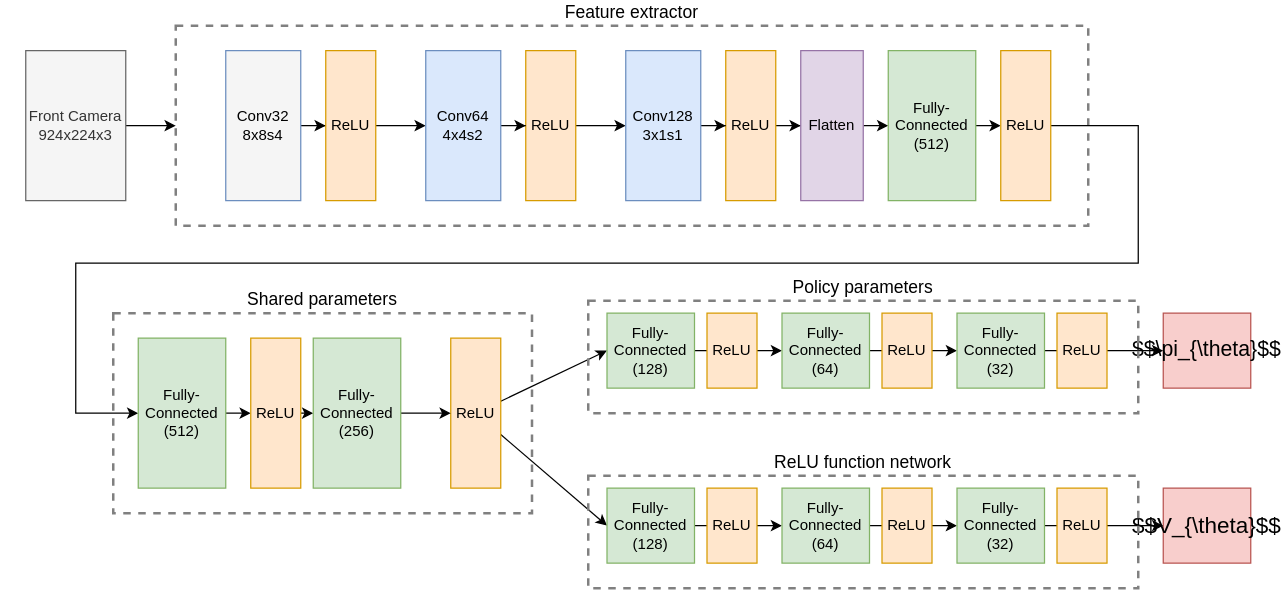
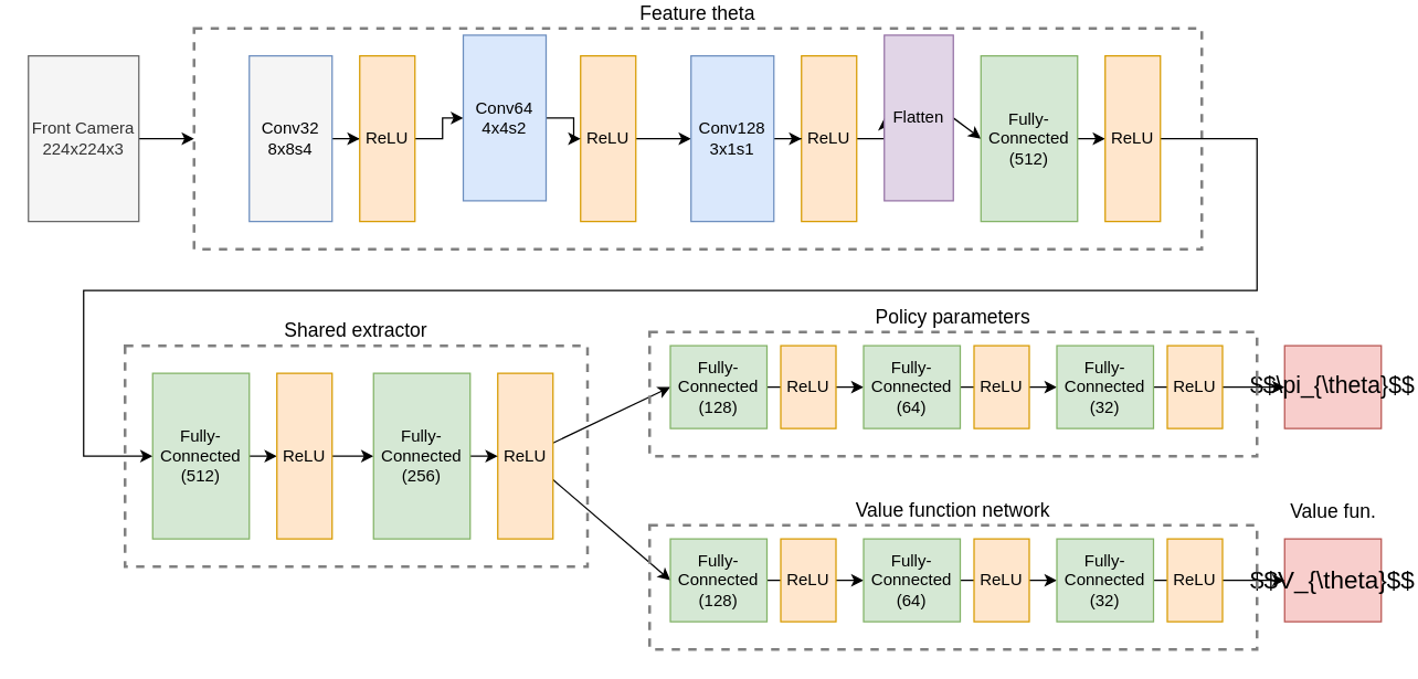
- <mxCell id="2" value="Feature extractor" style="rounded=0;whiteSpace=wrap;html=1;fontSize=14;fillColor=none;dashed=1;labelPosition=center;verticalLabelPosition=top;align=center;verticalAlign=bottom;strokeWidth=2;strokeColor=#808080;fontFamily=Helvetica;" vertex="1" parent="1"><mxGeometry x="140" y="20" width="730" height="160" as="geometry" /></mxCell>
+ <mxCell id="2" value="Feature theta" style="rounded=0;whiteSpace=wrap;html=1;fontSize=14;fillColor=none;dashed=1;labelPosition=center;verticalLabelPosition=top;align=center;verticalAlign=bottom;strokeWidth=2;strokeColor=#808080;fontFamily=Helvetica;" vertex="1" parent="1"><mxGeometry x="140" y="20" width="730" height="160" as="geometry" /></mxCell>
- <mxCell id="4" value="&lt;div&gt;Front Camera&lt;/div&gt;&lt;div&gt;924x224x3&lt;br&gt;&lt;/div&gt;" style="rounded=0;whiteSpace=wrap;html=1;direction=south;fillColor=#f5f5f5;strokeColor=#666666;fontColor=#333333;fontFamily=Helvetica;" vertex="1" parent="1"><mxGeometry x="20" y="40" width="80" height="120" as="geometry" /></mxCell>
+ <mxCell id="4" value="&lt;div&gt;Front Camera&lt;/div&gt;&lt;div&gt;224x224x3&lt;br&gt;&lt;/div&gt;" style="rounded=0;whiteSpace=wrap;html=1;direction=south;fillColor=#f5f5f5;strokeColor=#666666;fontColor=#333333;fontFamily=Helvetica;" vertex="1" parent="1"><mxGeometry x="20" y="40" width="80" height="120" as="geometry" /></mxCell>
- <mxCell id="12" value="&lt;div&gt;Conv64&lt;/div&gt;&lt;div&gt;4x4s2&lt;br&gt;&lt;/div&gt;" style="whiteSpace=wrap;html=1;rounded=0;direction=south;fillColor=#dae8fc;strokeColor=#6c8ebf;fontFamily=Helvetica;" vertex="1" parent="1"><mxGeometry x="340" y="40" width="60" height="120" as="geometry" /></mxCell>
+ <mxCell id="12" value="&lt;div&gt;Conv64&lt;/div&gt;&lt;div&gt;4x4s2&lt;br&gt;&lt;/div&gt;" style="whiteSpace=wrap;html=1;rounded=0;direction=south;fillColor=#dae8fc;strokeColor=#6c8ebf;fontFamily=Helvetica;" vertex="1" parent="1"><mxGeometry x="335" y="25" width="60" height="120" as="geometry" /></mxCell>
- <mxCell id="18" value="&lt;div&gt;Flatten&lt;/div&gt;" style="whiteSpace=wrap;html=1;rounded=0;direction=south;fillColor=#e1d5e7;strokeColor=#9673a6;fontFamily=Helvetica;" vertex="1" parent="1"><mxGeometry x="640" y="40" width="50" height="120" as="geometry" /></mxCell>
+ <mxCell id="18" value="&lt;div&gt;Flatten&lt;/div&gt;" style="whiteSpace=wrap;html=1;rounded=0;direction=south;fillColor=#e1d5e7;strokeColor=#9673a6;fontFamily=Helvetica;" vertex="1" parent="1"><mxGeometry x="640" y="25" width="50" height="120" as="geometry" /></mxCell>
- <mxCell id="52" value="Shared parameters" style="rounded=0;whiteSpace=wrap;html=1;fontSize=14;fillColor=none;dashed=1;labelPosition=center;verticalLabelPosition=top;align=center;verticalAlign=bottom;strokeWidth=2;strokeColor=#808080;fontFamily=Helvetica;" vertex="1" parent="1"><mxGeometry x="90" y="250" width="335" height="160" as="geometry" /></mxCell>
+ <mxCell id="52" value="Shared extractor" style="rounded=0;whiteSpace=wrap;html=1;fontSize=14;fillColor=none;dashed=1;labelPosition=center;verticalLabelPosition=top;align=center;verticalAlign=bottom;strokeWidth=2;strokeColor=#808080;fontFamily=Helvetica;" vertex="1" parent="1"><mxGeometry x="90" y="250" width="335" height="160" as="geometry" /></mxCell>
- <mxCell id="33" value="&lt;div&gt;Fully-&lt;/div&gt;&lt;div&gt;Connected&lt;br&gt;&lt;/div&gt;&lt;div&gt;(256)&lt;br&gt;&lt;/div&gt;" style="whiteSpace=wrap;html=1;rounded=0;direction=south;fillColor=#d5e8d4;strokeColor=#82b366;fontFamily=Helvetica;" vertex="1" parent="1"><mxGeometry x="250" y="270" width="70" height="120" as="geometry" /></mxCell>
+ <mxCell id="33" value="&lt;div&gt;Fully-&lt;/div&gt;&lt;div&gt;Connected&lt;br&gt;&lt;/div&gt;&lt;div&gt;(256)&lt;br&gt;&lt;/div&gt;" style="whiteSpace=wrap;html=1;rounded=0;direction=south;fillColor=#d5e8d4;strokeColor=#82b366;fontFamily=Helvetica;" vertex="1" parent="1"><mxGeometry x="270" y="270" width="70" height="120" as="geometry" /></mxCell>
- <mxCell id="54" value="ReLU function network" style="rounded=0;whiteSpace=wrap;html=1;fontSize=14;fillColor=none;dashed=1;labelPosition=center;verticalLabelPosition=top;align=center;verticalAlign=bottom;strokeWidth=2;strokeColor=#808080;fontFamily=Helvetica;" vertex="1" parent="1"><mxGeometry x="470" y="380" width="440" height="90" as="geometry" /></mxCell>
+ <mxCell id="54" value="Value function network" style="rounded=0;whiteSpace=wrap;html=1;fontSize=14;fillColor=none;dashed=1;labelPosition=center;verticalLabelPosition=top;align=center;verticalAlign=bottom;strokeWidth=2;strokeColor=#808080;fontFamily=Helvetica;" vertex="1" parent="1"><mxGeometry x="470" y="380" width="440" height="90" as="geometry" /></mxCell>
+ <mxCell id="55" value="Value fun." style="text;html=1;align=center;verticalAlign=middle;resizable=0;points=[];autosize=1;fontSize=14;fontFamily=Helvetica;" vertex="1" parent="1"><mxGeometry x="925" y="360" width="80" height="20" as="geometry" /></mxCell>
